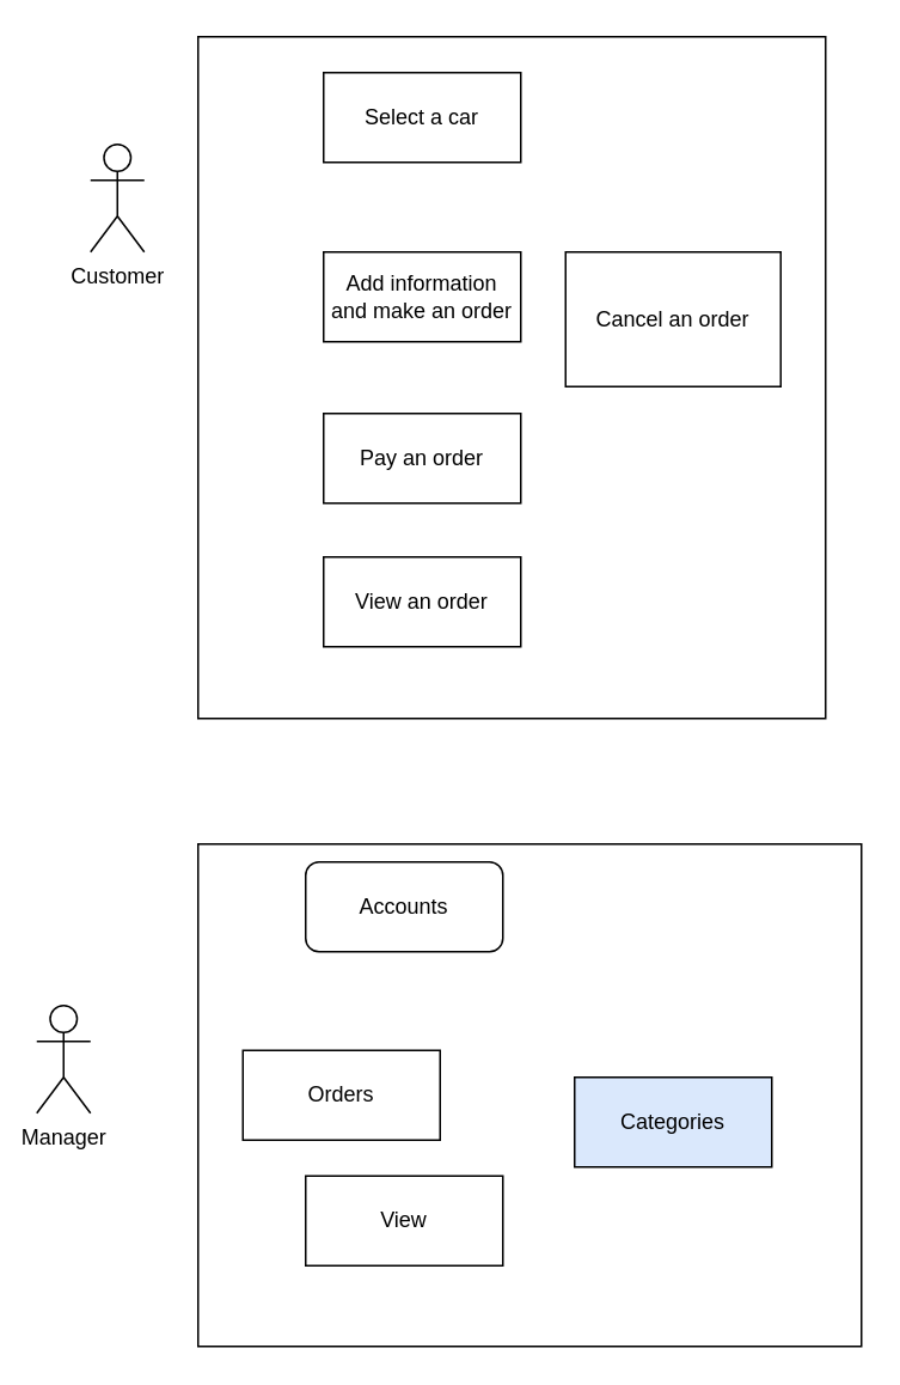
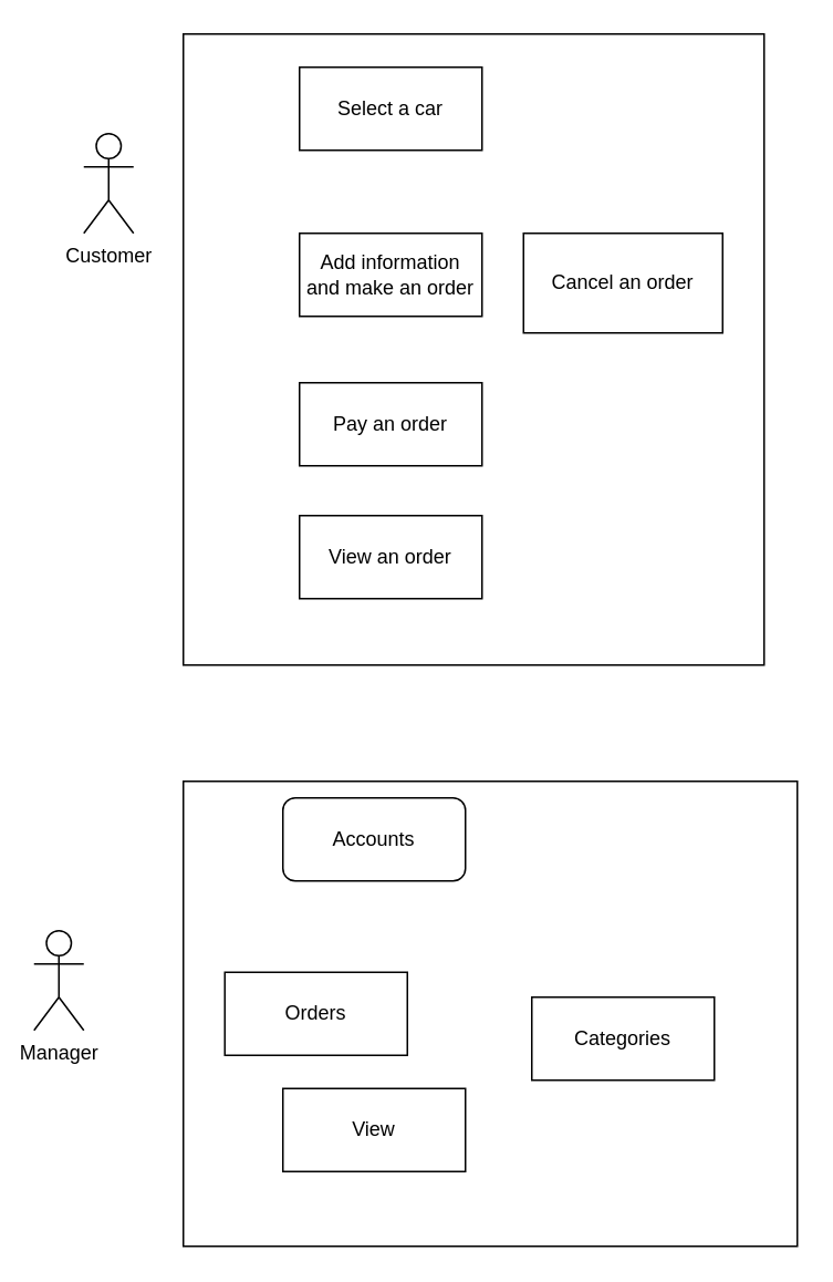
- <mxCell id="14" value="Cancel an order" style="rounded=0;whiteSpace=wrap;html=1;" vertex="1" parent="1"><mxGeometry x="315" y="140" width="120" height="75" as="geometry" /></mxCell>
+ <mxCell id="14" value="Cancel an order" style="rounded=0;whiteSpace=wrap;html=1;" vertex="1" parent="1"><mxGeometry x="315" y="140" width="120" height="60" as="geometry" /></mxCell>
- <mxCell id="11" value="Categories" style="html=1;whiteSpace=wrap;fillColor=#dae8fc;" parent="1" vertex="1"><mxGeometry x="320" y="600" width="110" height="50" as="geometry" /></mxCell>
+ <mxCell id="11" value="Categories" style="html=1;whiteSpace=wrap;" parent="1" vertex="1"><mxGeometry x="320" y="600" width="110" height="50" as="geometry" /></mxCell>
